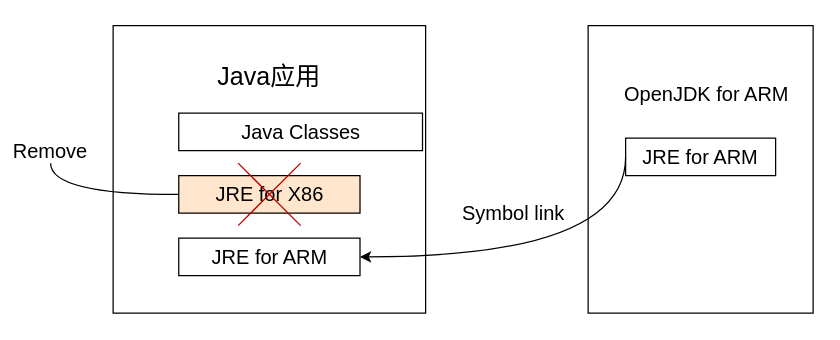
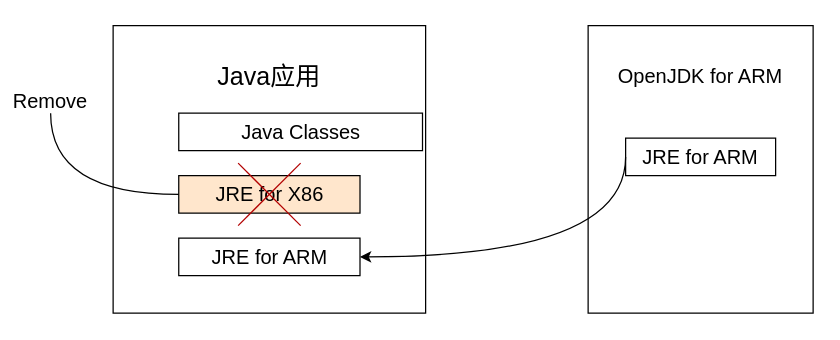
- <mxCell id="9" value="OpenJDK for ARM" style="text;html=1;strokeColor=none;fillColor=none;align=center;verticalAlign=middle;whiteSpace=wrap;rounded=0;fontSize=16;" vertex="1" parent="1"><mxGeometry x="485" y="50" width="160" height="50" as="geometry" /></mxCell>
+ <mxCell id="9" value="OpenJDK for ARM" style="text;html=1;strokeColor=none;fillColor=none;align=center;verticalAlign=middle;whiteSpace=wrap;rounded=0;fontSize=16;" vertex="1" parent="1"><mxGeometry x="480" y="35" width="160" height="50" as="geometry" /></mxCell>
- <mxCell id="14" value="Remove" style="text;html=1;strokeColor=none;fillColor=none;align=center;verticalAlign=middle;whiteSpace=wrap;rounded=0;fontSize=16;" vertex="1" parent="1"><mxGeometry x="20" y="110" width="40" height="20" as="geometry" /></mxCell>
+ <mxCell id="14" value="Remove" style="text;html=1;strokeColor=none;fillColor=none;align=center;verticalAlign=middle;whiteSpace=wrap;rounded=0;fontSize=16;" vertex="1" parent="1"><mxGeometry x="20" y="70" width="40" height="20" as="geometry" /></mxCell>
- <mxCell id="16" value="Symbol link" style="text;html=1;align=center;verticalAlign=middle;resizable=0;points=[];autosize=1;fontSize=16;fontColor=#000000;" vertex="1" parent="1"><mxGeometry x="360" y="160" width="100" height="20" as="geometry" /></mxCell>
